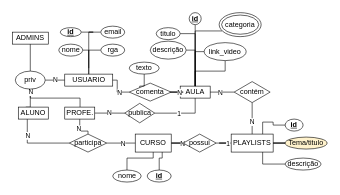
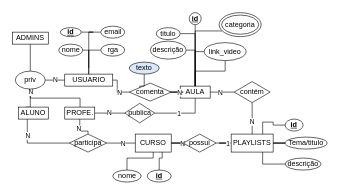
- <mxCell id="67" value="texto" style="ellipse;whiteSpace=wrap;html=1;" vertex="1" parent="1"><mxGeometry x="215" y="103" width="50" height="20" as="geometry" /></mxCell>
+ <mxCell id="67" value="texto" style="ellipse;whiteSpace=wrap;html=1;fillColor=#dae8fc;" vertex="1" parent="1"><mxGeometry x="215" y="103" width="50" height="20" as="geometry" /></mxCell>
- <mxCell id="54" value="Tema/titulo" style="ellipse;whiteSpace=wrap;html=1;strokeColor=#000000;fillColor=#fff2cc;" parent="1" vertex="1"><mxGeometry x="475" y="228" width="70" height="20" as="geometry" /></mxCell>
+ <mxCell id="54" value="Tema/titulo" style="ellipse;whiteSpace=wrap;html=1;strokeColor=#000000;" parent="1" vertex="1"><mxGeometry x="475" y="228" width="70" height="20" as="geometry" /></mxCell>
